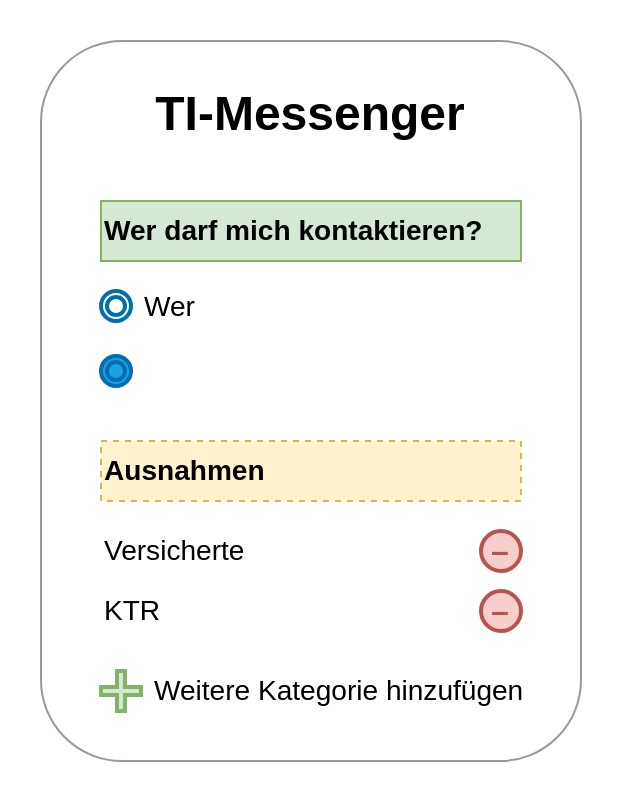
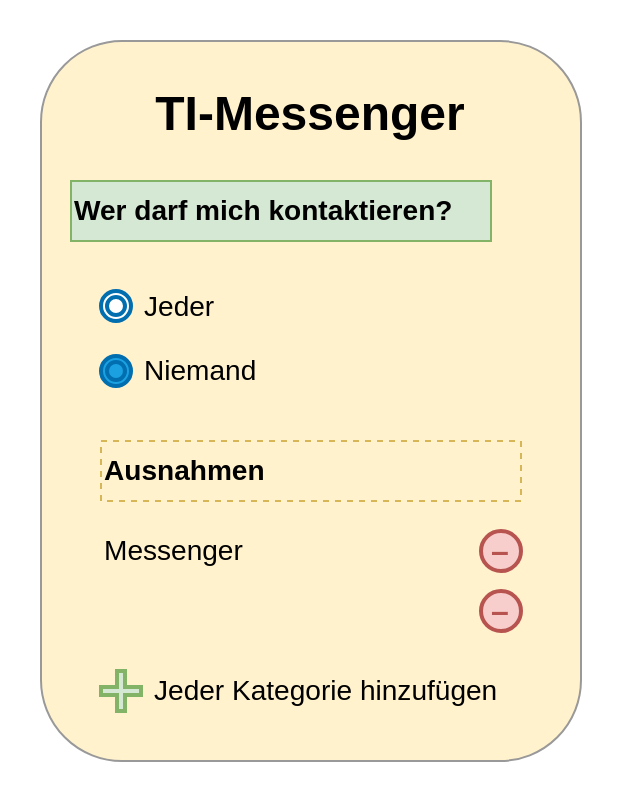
- <mxCell id="3" value="&lt;h3&gt;Wer darf mich kontaktieren?&lt;/h3&gt;" style="rounded=0;whiteSpace=wrap;html=1;fillColor=#d5e8d4;strokeColor=#82b366;align=left;" parent="1" vertex="1"><mxGeometry x="50" y="100" width="210" height="30" as="geometry" /></mxCell>
+ <mxCell id="3" value="&lt;h3&gt;Wer darf mich kontaktieren?&lt;/h3&gt;" style="rounded=0;whiteSpace=wrap;html=1;fillColor=#d5e8d4;strokeColor=#82b366;align=left;" parent="1" vertex="1"><mxGeometry x="35" y="90" width="210" height="30" as="geometry" /></mxCell>
- <mxCell id="6" value="&lt;p&gt;&lt;font style=&quot;font-size: 14.04px;&quot;&gt;Wer&lt;/font&gt;&lt;/p&gt;" style="text;html=1;align=left;verticalAlign=middle;whiteSpace=wrap;rounded=0;" parent="4" vertex="1"><mxGeometry x="20" width="60" height="30" as="geometry" /></mxCell>
+ <mxCell id="6" value="&lt;p&gt;&lt;font style=&quot;font-size: 14.04px;&quot;&gt;Jeder&lt;/font&gt;&lt;/p&gt;" style="text;html=1;align=left;verticalAlign=middle;whiteSpace=wrap;rounded=0;" parent="4" vertex="1"><mxGeometry x="20" width="60" height="30" as="geometry" /></mxCell>
+ <mxCell id="9" value="&lt;p&gt;&lt;font style=&quot;font-size: 14.04px;&quot;&gt;Niemand&lt;/font&gt;&lt;/p&gt;" style="text;html=1;align=left;verticalAlign=middle;whiteSpace=wrap;rounded=0;" parent="7" vertex="1"><mxGeometry x="20" width="60" height="30" as="geometry" /></mxCell>
- <mxCell id="2" value="&lt;h1&gt;TI-Messenger&lt;/h1&gt;" style="rounded=1;whiteSpace=wrap;html=1;verticalAlign=top;glass=0;shadow=0;strokeColor=#999999;" parent="1" vertex="1"><mxGeometry x="20" y="20" width="270" height="360" as="geometry" /></mxCell>
+ <mxCell id="2" value="&lt;h1&gt;TI-Messenger&lt;/h1&gt;" style="rounded=1;whiteSpace=wrap;html=1;verticalAlign=top;glass=0;shadow=0;strokeColor=#999999;fillColor=#fff2cc;" parent="1" vertex="1"><mxGeometry x="20" y="20" width="270" height="360" as="geometry" /></mxCell>
- <mxCell id="14" value="&lt;font style=&quot;font-size: 14.04px;&quot;&gt;Versicherte&lt;/font&gt;" style="text;html=1;align=left;verticalAlign=middle;whiteSpace=wrap;rounded=0;" parent="12" vertex="1"><mxGeometry width="190" height="30" as="geometry" /></mxCell>
+ <mxCell id="14" value="&lt;font style=&quot;font-size: 14.04px;&quot;&gt;Messenger&lt;/font&gt;" style="text;html=1;align=left;verticalAlign=middle;whiteSpace=wrap;rounded=0;" parent="12" vertex="1"><mxGeometry width="190" height="30" as="geometry" /></mxCell>
- <mxCell id="17" value="&lt;font style=&quot;font-size: 14.04px;&quot;&gt;KTR&lt;/font&gt;" style="text;html=1;align=left;verticalAlign=middle;whiteSpace=wrap;rounded=0;" parent="15" vertex="1"><mxGeometry width="190" height="30" as="geometry" /></mxCell>
- <mxCell id="20" value="&lt;font style=&quot;font-size: 14.04px;&quot;&gt;Weitere Kategorie hinzufügen&lt;/font&gt;" style="text;html=1;align=left;verticalAlign=middle;whiteSpace=wrap;rounded=0;" parent="18" vertex="1"><mxGeometry x="25" width="200" height="30" as="geometry" /></mxCell>
+ <mxCell id="20" value="&lt;font style=&quot;font-size: 14.04px;&quot;&gt;Jeder Kategorie hinzufügen&lt;/font&gt;" style="text;html=1;align=left;verticalAlign=middle;whiteSpace=wrap;rounded=0;" parent="18" vertex="1"><mxGeometry x="25" width="200" height="30" as="geometry" /></mxCell>
